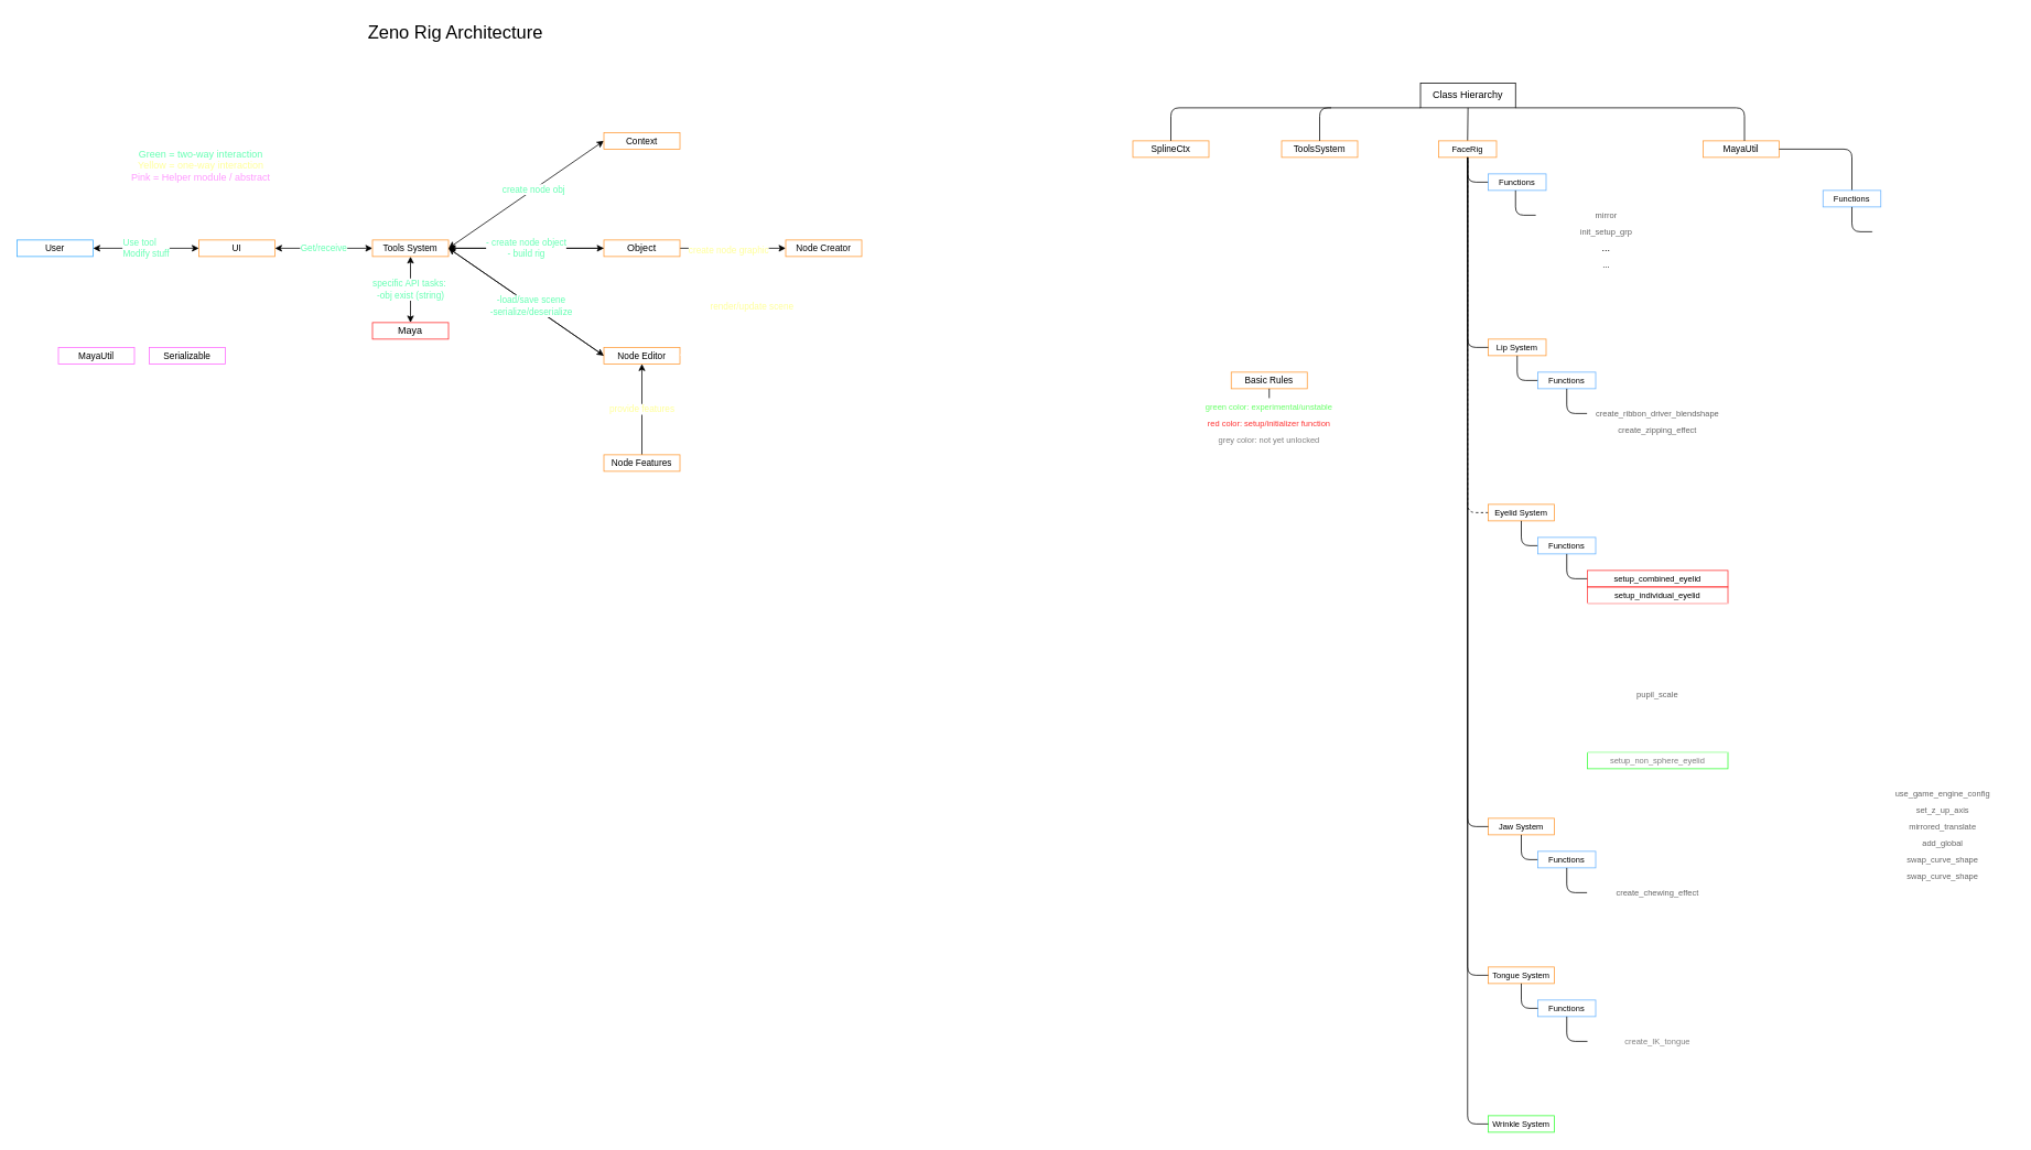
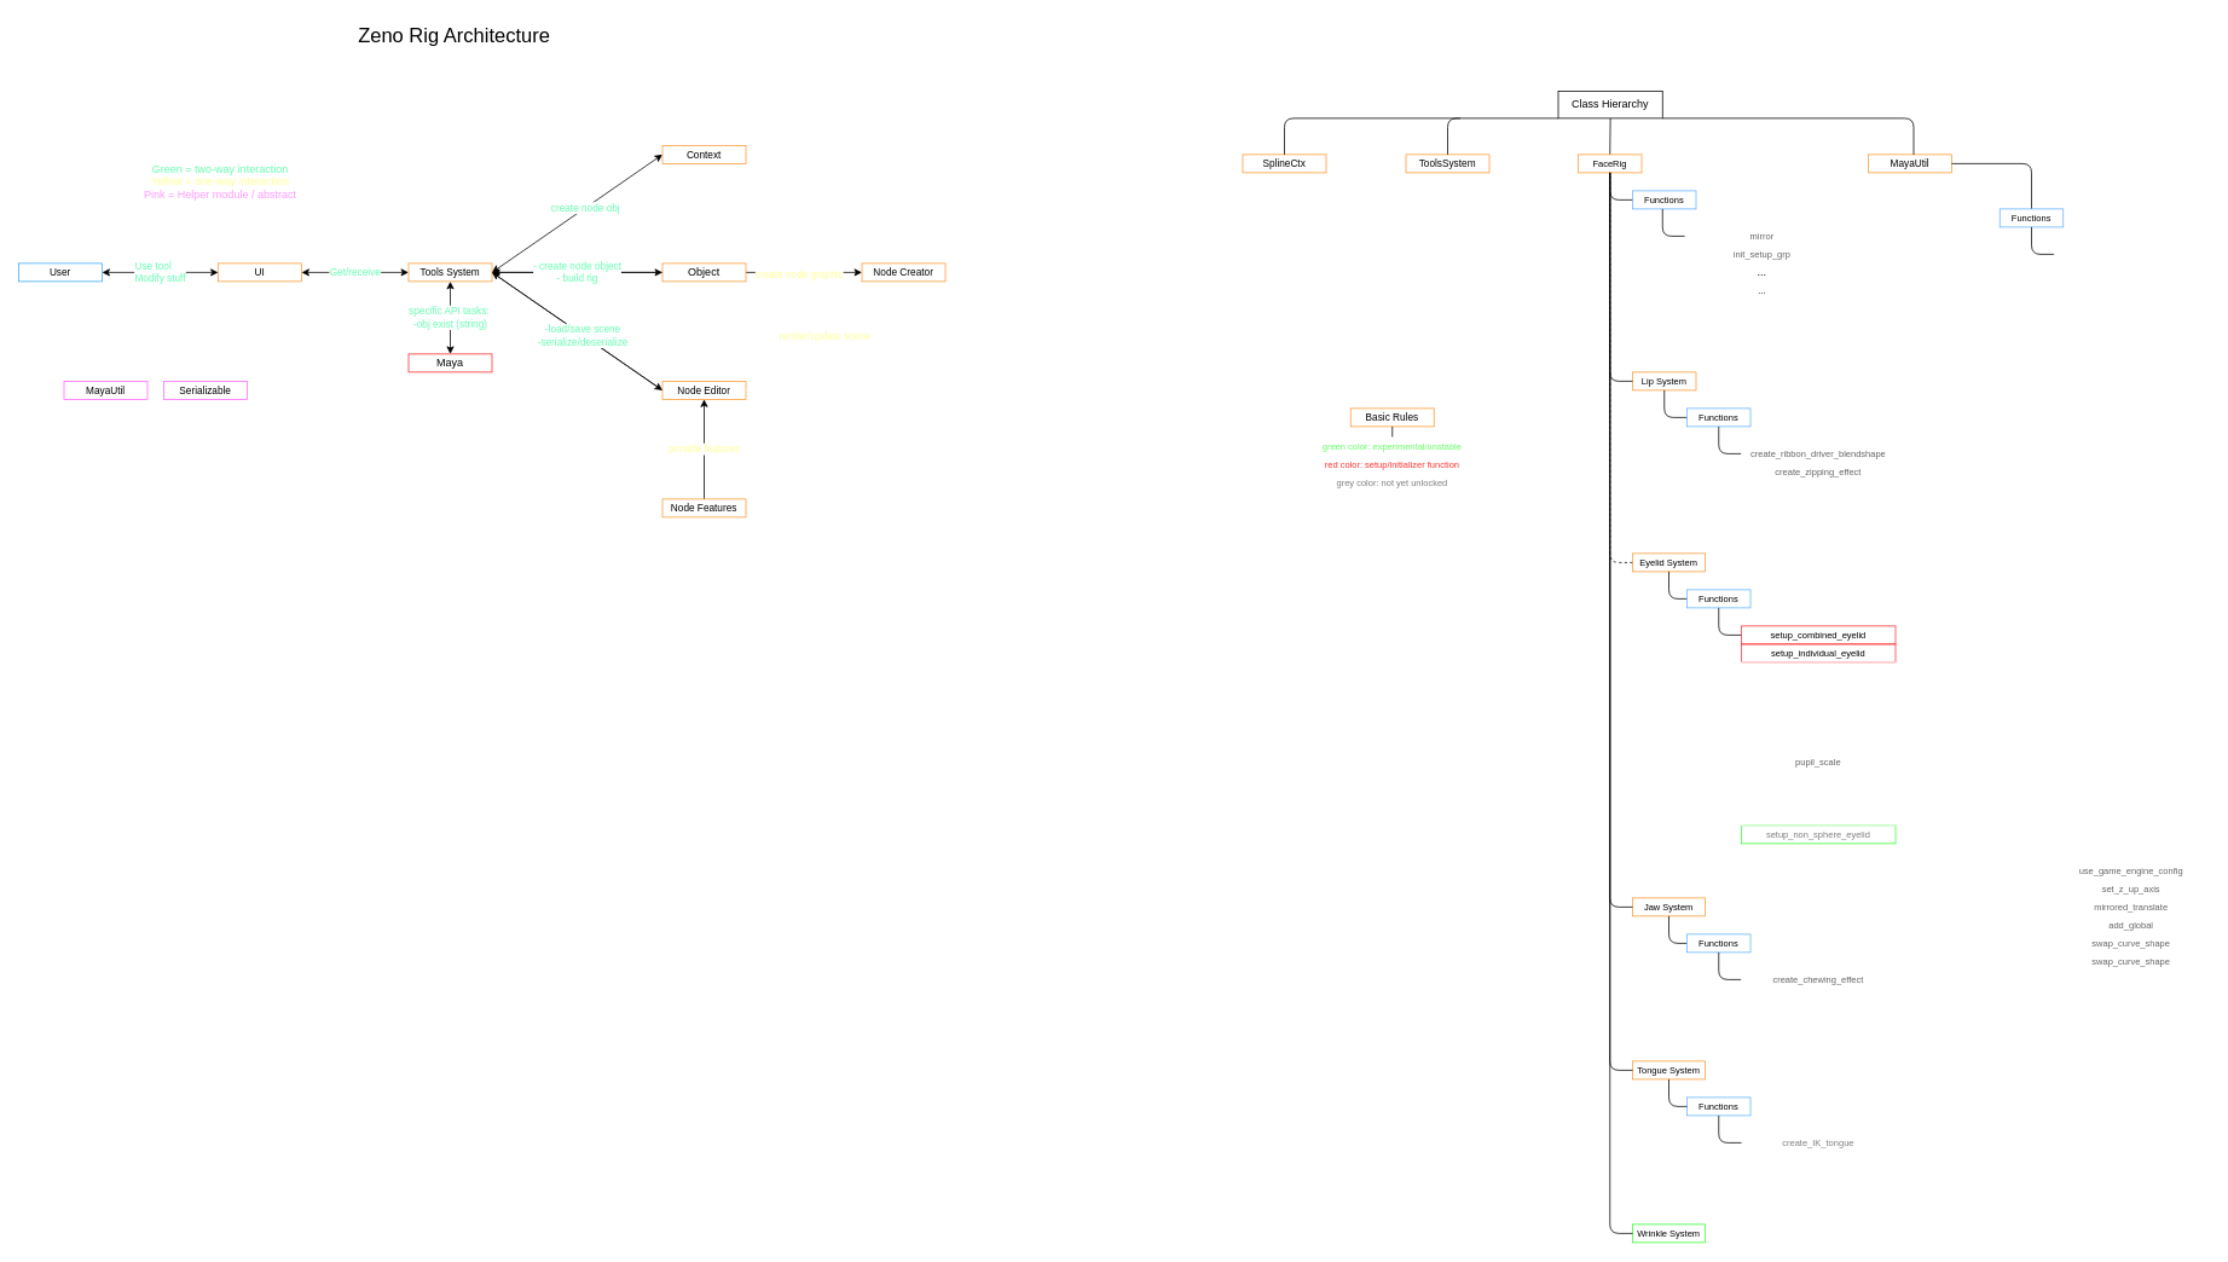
- <mxCell id="143" value="Zeno Rig Architecture" style="text;html=1;align=center;verticalAlign=middle;resizable=0;points=[];autosize=1;strokeColor=none;fillColor=none;fontSize=22;" vertex="1" parent="1"><mxGeometry x="430" y="20" width="240" height="40" as="geometry" /></mxCell>
+ <mxCell id="143" value="Zeno Rig Architecture" style="text;html=1;align=center;verticalAlign=middle;resizable=0;points=[];autosize=1;strokeColor=none;fillColor=none;fontSize=22;" vertex="1" parent="1"><mxGeometry x="380" y="20" width="240" height="40" as="geometry" /></mxCell>
